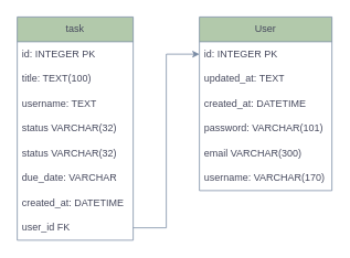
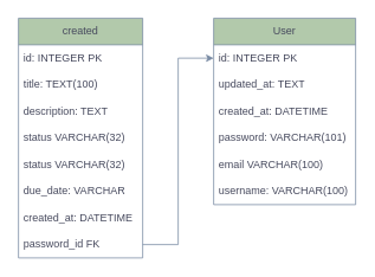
- <mxCell id="9" value="task" style="swimlane;fontStyle=0;childLayout=stackLayout;horizontal=1;startSize=30;horizontalStack=0;resizeParent=1;resizeParentMax=0;resizeLast=0;collapsible=1;marginBottom=0;whiteSpace=wrap;html=1;labelBackgroundColor=none;fillColor=#B2C9AB;strokeColor=#788AA3;fontColor=#46495D;rounded=0;" vertex="1" parent="1"><mxGeometry x="20" y="20" width="140" height="270" as="geometry" /></mxCell>
+ <mxCell id="9" value="created" style="swimlane;fontStyle=0;childLayout=stackLayout;horizontal=1;startSize=30;horizontalStack=0;resizeParent=1;resizeParentMax=0;resizeLast=0;collapsible=1;marginBottom=0;whiteSpace=wrap;html=1;labelBackgroundColor=none;fillColor=#B2C9AB;strokeColor=#788AA3;fontColor=#46495D;rounded=0;" vertex="1" parent="1"><mxGeometry x="20" y="20" width="140" height="270" as="geometry" /></mxCell>
- <mxCell id="12" value="&lt;span style=&quot;background-color: rgb(255, 255, 255);&quot;&gt;username: TEXT&lt;/span&gt;" style="text;strokeColor=none;fillColor=none;align=left;verticalAlign=middle;spacingLeft=4;spacingRight=4;overflow=hidden;points=[[0,0.5],[1,0.5]];portConstraint=eastwest;rotatable=0;whiteSpace=wrap;html=1;labelBackgroundColor=none;fontColor=#46495D;rounded=0;" vertex="1" parent="9"><mxGeometry y="90" width="140" height="30" as="geometry" /></mxCell>
+ <mxCell id="12" value="&lt;span style=&quot;background-color: rgb(255, 255, 255);&quot;&gt;description: TEXT&lt;/span&gt;" style="text;strokeColor=none;fillColor=none;align=left;verticalAlign=middle;spacingLeft=4;spacingRight=4;overflow=hidden;points=[[0,0.5],[1,0.5]];portConstraint=eastwest;rotatable=0;whiteSpace=wrap;html=1;labelBackgroundColor=none;fontColor=#46495D;rounded=0;" vertex="1" parent="9"><mxGeometry y="90" width="140" height="30" as="geometry" /></mxCell>
- <mxCell id="7" value="&lt;span style=&quot;background-color: rgb(255, 255, 255);&quot;&gt;email VARCHAR(300)&lt;/span&gt;" style="text;strokeColor=none;fillColor=none;align=left;verticalAlign=middle;spacingLeft=4;spacingRight=4;overflow=hidden;points=[[0,0.5],[1,0.5]];portConstraint=eastwest;rotatable=0;whiteSpace=wrap;html=1;labelBackgroundColor=none;fontColor=#46495D;rounded=0;" vertex="1" parent="2"><mxGeometry y="150" width="160" height="30" as="geometry" /></mxCell>
+ <mxCell id="7" value="&lt;span style=&quot;background-color: rgb(255, 255, 255);&quot;&gt;email VARCHAR(100)&lt;/span&gt;" style="text;strokeColor=none;fillColor=none;align=left;verticalAlign=middle;spacingLeft=4;spacingRight=4;overflow=hidden;points=[[0,0.5],[1,0.5]];portConstraint=eastwest;rotatable=0;whiteSpace=wrap;html=1;labelBackgroundColor=none;fontColor=#46495D;rounded=0;" vertex="1" parent="2"><mxGeometry y="150" width="160" height="30" as="geometry" /></mxCell>
- <mxCell id="8" value="&lt;span style=&quot;background-color: rgb(255, 255, 255);&quot;&gt;username: VARCHAR(170)&lt;/span&gt;" style="text;strokeColor=none;fillColor=none;align=left;verticalAlign=middle;spacingLeft=4;spacingRight=4;overflow=hidden;points=[[0,0.5],[1,0.5]];portConstraint=eastwest;rotatable=0;whiteSpace=wrap;html=1;labelBackgroundColor=none;fontColor=#46495D;rounded=0;" vertex="1" parent="2"><mxGeometry y="180" width="160" height="30" as="geometry" /></mxCell>
+ <mxCell id="8" value="&lt;span style=&quot;background-color: rgb(255, 255, 255);&quot;&gt;username: VARCHAR(100)&lt;/span&gt;" style="text;strokeColor=none;fillColor=none;align=left;verticalAlign=middle;spacingLeft=4;spacingRight=4;overflow=hidden;points=[[0,0.5],[1,0.5]];portConstraint=eastwest;rotatable=0;whiteSpace=wrap;html=1;labelBackgroundColor=none;fontColor=#46495D;rounded=0;" vertex="1" parent="2"><mxGeometry y="180" width="160" height="30" as="geometry" /></mxCell>
- <mxCell id="17" value="&lt;span style=&quot;background-color: rgb(255, 255, 255);&quot;&gt;user_id FK&lt;/span&gt;" style="text;strokeColor=none;fillColor=none;align=left;verticalAlign=middle;spacingLeft=4;spacingRight=4;overflow=hidden;points=[[0,0.5],[1,0.5]];portConstraint=eastwest;rotatable=0;whiteSpace=wrap;html=1;labelBackgroundColor=none;fontColor=#46495D;rounded=0;" vertex="1" parent="9"><mxGeometry y="240" width="140" height="30" as="geometry" /></mxCell>
+ <mxCell id="17" value="&lt;span style=&quot;background-color: rgb(255, 255, 255);&quot;&gt;password_id FK&lt;/span&gt;" style="text;strokeColor=none;fillColor=none;align=left;verticalAlign=middle;spacingLeft=4;spacingRight=4;overflow=hidden;points=[[0,0.5],[1,0.5]];portConstraint=eastwest;rotatable=0;whiteSpace=wrap;html=1;labelBackgroundColor=none;fontColor=#46495D;rounded=0;" vertex="1" parent="9"><mxGeometry y="240" width="140" height="30" as="geometry" /></mxCell>
